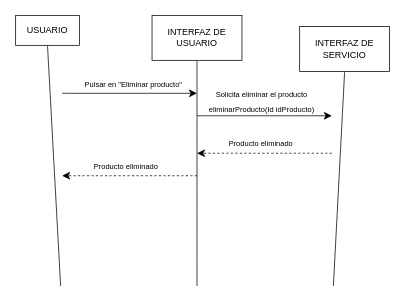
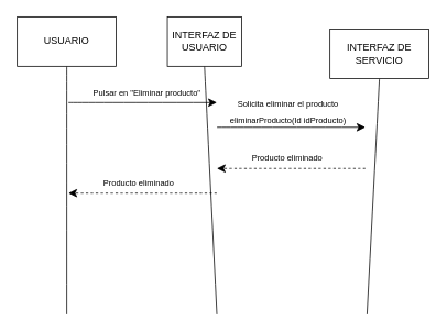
- <mxCell id="3" value="USUARIO" style="rounded=0;whiteSpace=wrap;html=1;" parent="1" vertex="1"><mxGeometry x="20" y="20" width="85" height="40" as="geometry" /></mxCell>
+ <mxCell id="3" value="USUARIO" style="rounded=0;whiteSpace=wrap;html=1;" parent="1" vertex="1"><mxGeometry x="20" y="20" width="120" height="60" as="geometry" /></mxCell>
- <mxCell id="5" value="INTERFAZ DE USUARIO" style="rounded=0;whiteSpace=wrap;html=1;" parent="1" vertex="1"><mxGeometry x="202" y="20" width="120" height="60" as="geometry" /></mxCell>
+ <mxCell id="5" value="INTERFAZ DE USUARIO" style="rounded=0;whiteSpace=wrap;html=1;" parent="1" vertex="1"><mxGeometry x="202" y="20" width="90" height="60" as="geometry" /></mxCell>
